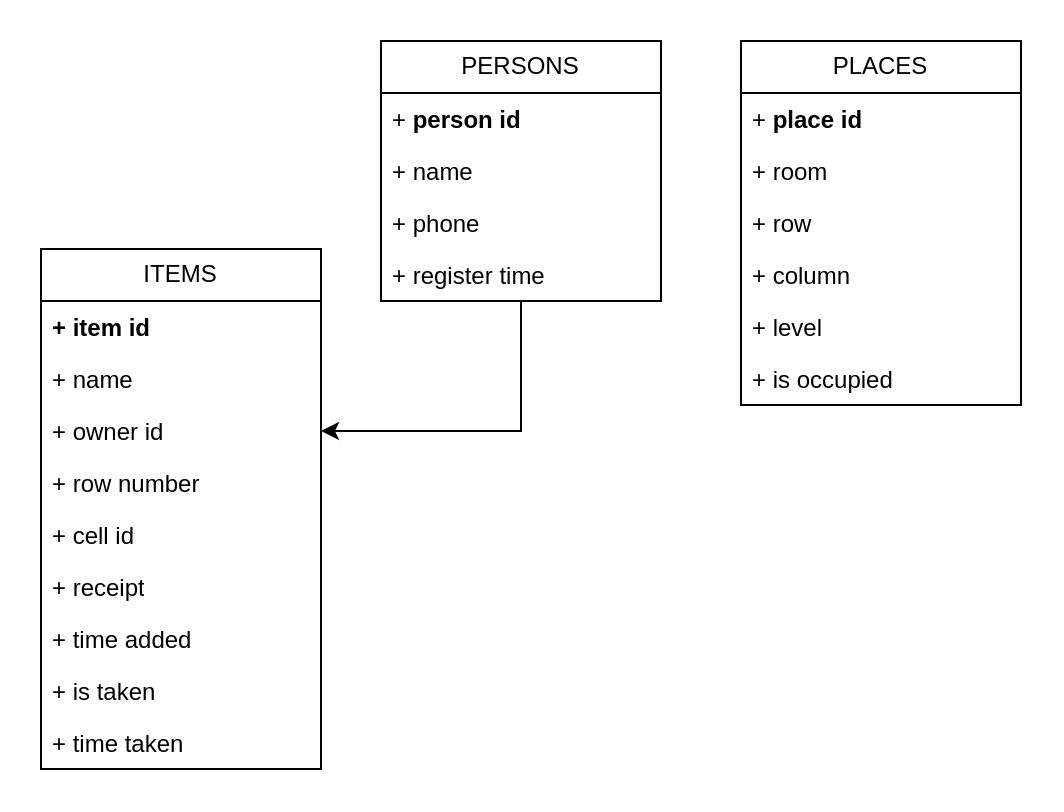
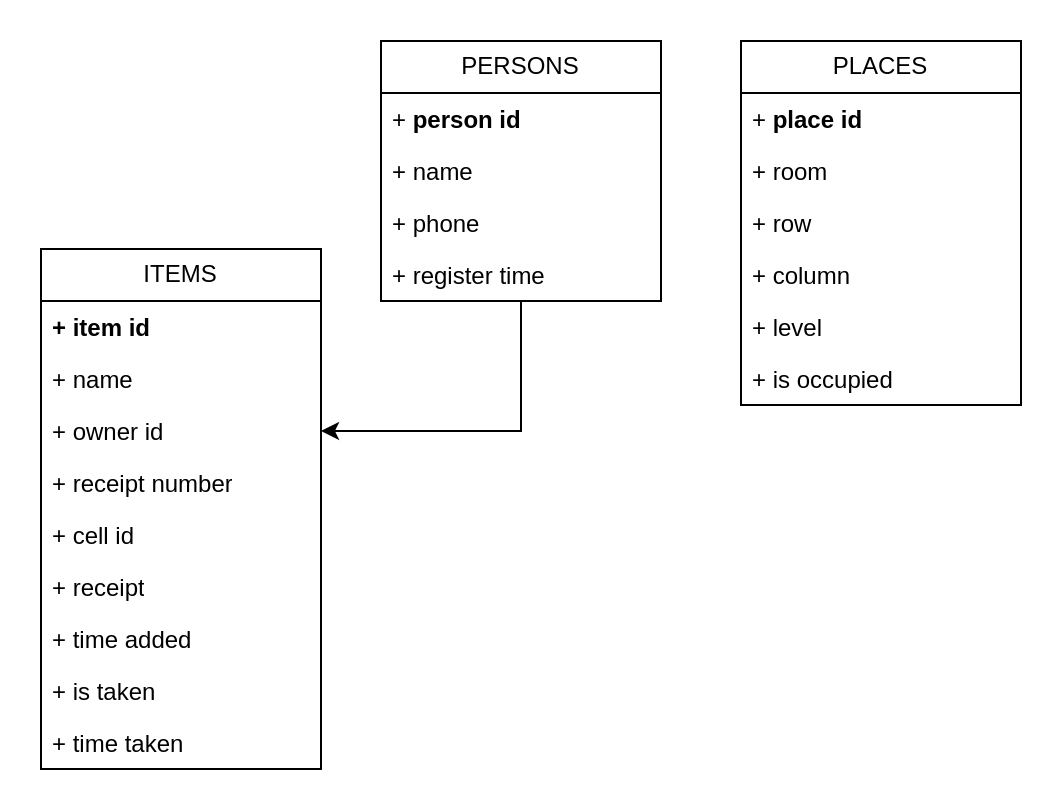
- <mxCell id="12" value="+ row number" style="text;strokeColor=none;fillColor=none;align=left;verticalAlign=top;spacingLeft=4;spacingRight=4;overflow=hidden;rotatable=0;points=[[0,0.5],[1,0.5]];portConstraint=eastwest;whiteSpace=wrap;html=1;" vertex="1" parent="8"><mxGeometry y="104" width="140" height="26" as="geometry" /></mxCell>
+ <mxCell id="12" value="+ receipt number" style="text;strokeColor=none;fillColor=none;align=left;verticalAlign=top;spacingLeft=4;spacingRight=4;overflow=hidden;rotatable=0;points=[[0,0.5],[1,0.5]];portConstraint=eastwest;whiteSpace=wrap;html=1;" vertex="1" parent="8"><mxGeometry y="104" width="140" height="26" as="geometry" /></mxCell>
